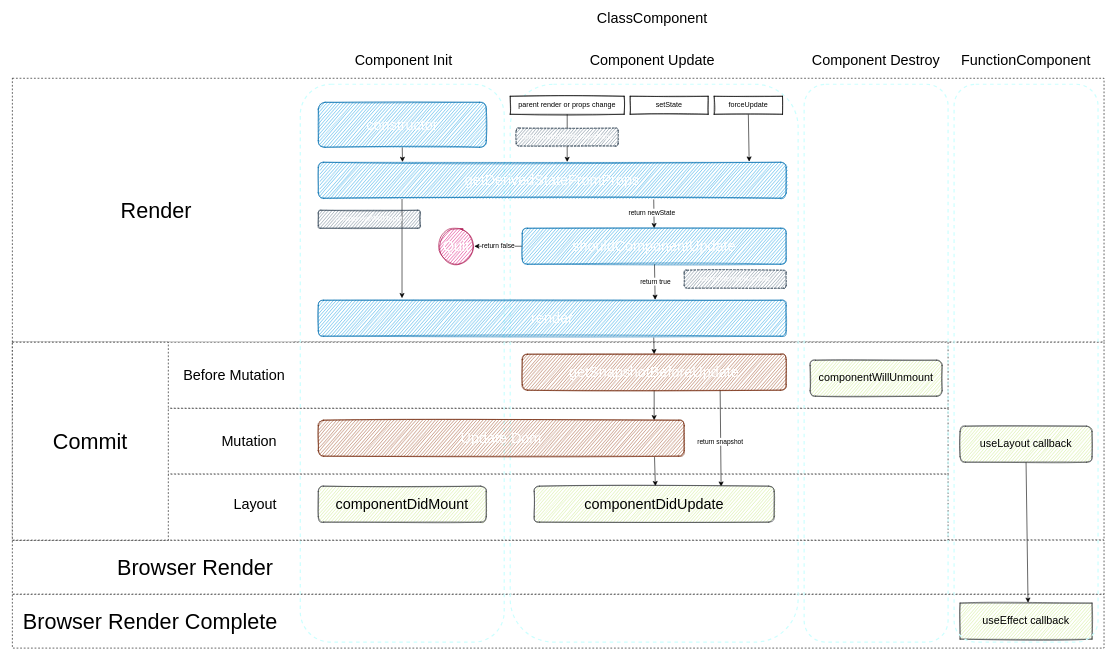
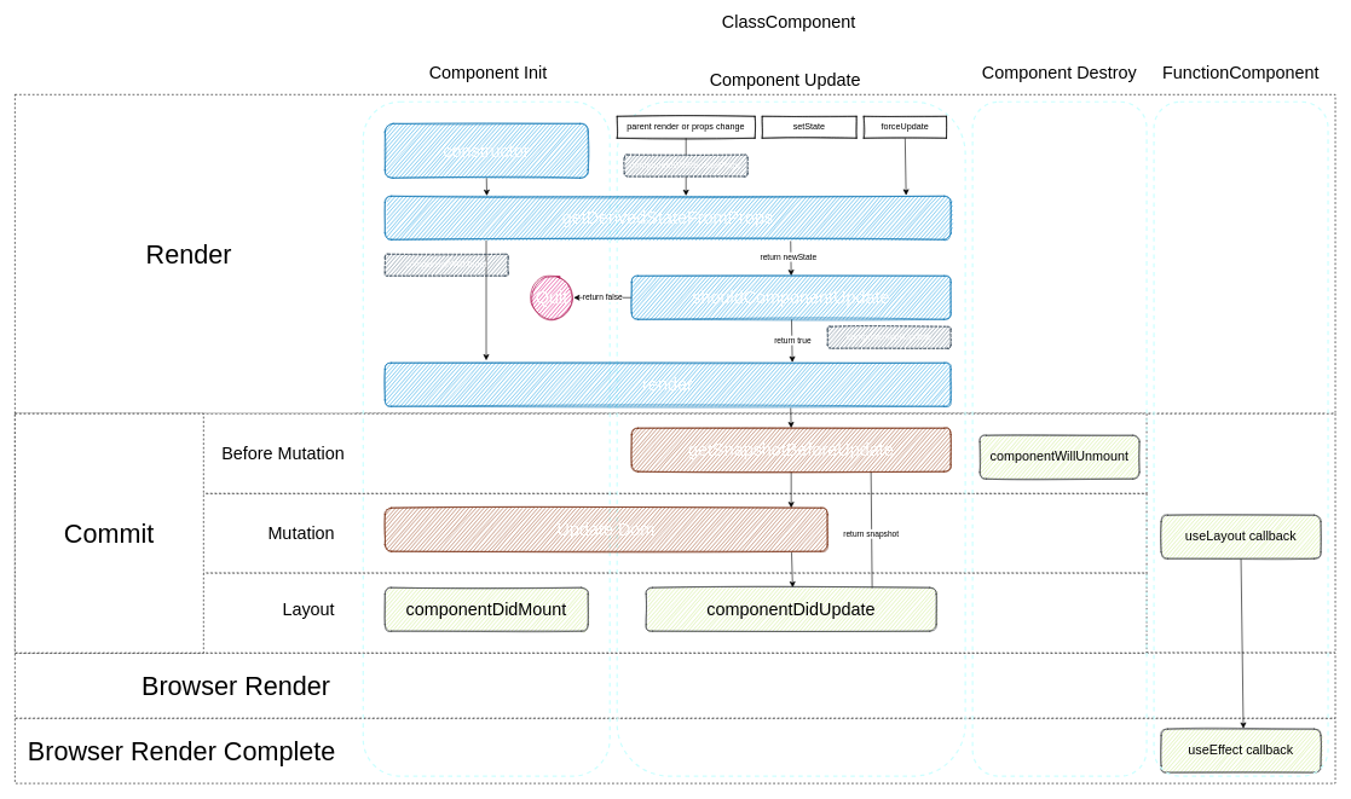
- <mxCell id="18" value="Component Update" style="text;html=1;strokeColor=none;fillColor=none;align=center;verticalAlign=middle;whiteSpace=wrap;rounded=0;dashed=1;fontSize=24;" parent="1" vertex="1"><mxGeometry x="970" y="90" width="234" height="20" as="geometry" /></mxCell>
+ <mxCell id="18" value="Component Update" style="text;html=1;strokeColor=none;fillColor=none;align=center;verticalAlign=middle;whiteSpace=wrap;rounded=0;dashed=1;fontSize=24;" parent="1" vertex="1"><mxGeometry x="965" y="100" width="234" height="20" as="geometry" /></mxCell>
- <mxCell id="56" value="&lt;font style=&quot;font-size: 12px&quot;&gt;componentWillMount&lt;/font&gt;" style="rounded=1;whiteSpace=wrap;html=1;sketch=1;dashed=0;fillColor=#647687;strokeColor=#314354;fontColor=#ffffff;" parent="1" vertex="1"><mxGeometry x="530" y="350" width="170" height="30" as="geometry" /></mxCell>
+ <mxCell id="56" value="&lt;font style=&quot;font-size: 12px&quot;&gt;componentWillMount&lt;/font&gt;" style="rounded=1;whiteSpace=wrap;html=1;sketch=1;dashed=1;fillColor=#647687;strokeColor=#314354;fontColor=#ffffff;" parent="1" vertex="1"><mxGeometry x="530" y="350" width="170" height="30" as="geometry" /></mxCell>
- <mxCell id="44" style="edgeStyle=none;html=1;exitX=0.75;exitY=1;exitDx=0;exitDy=0;entryX=0.779;entryY=0.014;entryDx=0;entryDy=0;entryPerimeter=0;" parent="1" source="46" target="50" edge="1"><mxGeometry x="40" y="60" as="geometry" /></mxCell>
+ <mxCell id="44" style="edgeStyle=none;html=1;exitX=0.75;exitY=1;exitDx=0;exitDy=0;entryX=0.779;entryY=0.014;entryDx=0;entryDy=0;entryPerimeter=0;endArrow=none;" parent="1" source="46" target="50" edge="1"><mxGeometry x="40" y="60" as="geometry" /></mxCell>
- <mxCell id="9" value="&lt;font style=&quot;font-size: 18px&quot;&gt;useEffect callback&lt;/font&gt;" style="whiteSpace=wrap;html=1;fillColor=#cdeb8b;strokeColor=#36393d;sketch=1;rounded=0;" parent="1" vertex="1"><mxGeometry x="1600" y="1005" width="220" height="60" as="geometry" /></mxCell>
+ <mxCell id="9" value="&lt;font style=&quot;font-size: 18px&quot;&gt;useEffect callback&lt;/font&gt;" style="rounded=1;whiteSpace=wrap;html=1;fillColor=#cdeb8b;strokeColor=#36393d;sketch=1;" parent="1" vertex="1"><mxGeometry x="1600" y="1005" width="220" height="60" as="geometry" /></mxCell>
